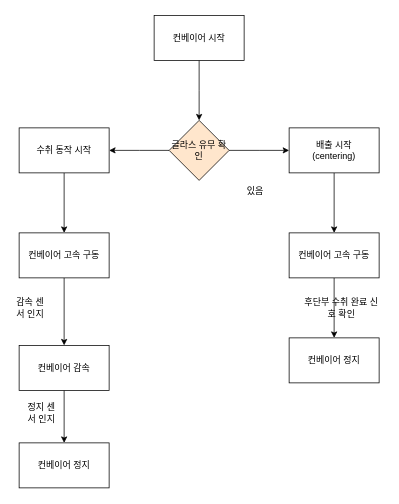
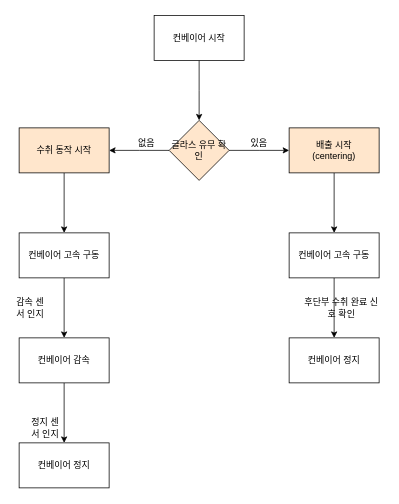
+ <mxCell id="14" value="없음" style="text;html=1;strokeColor=none;fillColor=none;align=center;verticalAlign=middle;whiteSpace=wrap;rounded=0;" parent="1" vertex="1"><mxGeometry x="175" y="180" width="40" height="20" as="geometry" /></mxCell>
- <mxCell id="8" value="수취 동작 시작" style="rounded=0;whiteSpace=wrap;html=1;" parent="1" vertex="1"><mxGeometry x="25" y="170" width="120" height="60" as="geometry" /></mxCell>
+ <mxCell id="8" value="수취 동작 시작" style="rounded=0;whiteSpace=wrap;html=1;fillColor=#ffe6cc;" parent="1" vertex="1"><mxGeometry x="25" y="170" width="120" height="60" as="geometry" /></mxCell>
- <mxCell id="17" value="배출 시작&lt;br&gt;(centering)" style="rounded=0;whiteSpace=wrap;html=1;" parent="1" vertex="1"><mxGeometry x="385" y="170" width="120" height="60" as="geometry" /></mxCell>
+ <mxCell id="17" value="배출 시작&lt;br&gt;(centering)" style="rounded=0;whiteSpace=wrap;html=1;fillColor=#ffe6cc;" parent="1" vertex="1"><mxGeometry x="385" y="170" width="120" height="60" as="geometry" /></mxCell>
- <mxCell id="15" value="있음" style="text;html=1;strokeColor=none;fillColor=none;align=center;verticalAlign=middle;whiteSpace=wrap;rounded=0;" parent="1" vertex="1"><mxGeometry x="320" y="245" width="40" height="20" as="geometry" /></mxCell>
+ <mxCell id="15" value="있음" style="text;html=1;strokeColor=none;fillColor=none;align=center;verticalAlign=middle;whiteSpace=wrap;rounded=0;" parent="1" vertex="1"><mxGeometry x="325" y="180" width="40" height="20" as="geometry" /></mxCell>
- <mxCell id="12" value="컨베이어 감속" style="rounded=0;whiteSpace=wrap;html=1;" parent="1" vertex="1"><mxGeometry x="25" y="460" width="120" height="60" as="geometry" /></mxCell>
+ <mxCell id="12" value="컨베이어 감속" style="rounded=0;whiteSpace=wrap;html=1;" parent="1" vertex="1"><mxGeometry x="25" y="450" width="120" height="60" as="geometry" /></mxCell>
- <mxCell id="22" value="정지 센서 인지" style="text;html=1;strokeColor=none;fillColor=none;align=center;verticalAlign=middle;whiteSpace=wrap;rounded=0;" parent="1" vertex="1"><mxGeometry x="35" y="540" width="40" height="20" as="geometry" /></mxCell>
+ <mxCell id="22" value="정지 센서 인지" style="text;html=1;strokeColor=none;fillColor=none;align=center;verticalAlign=middle;whiteSpace=wrap;rounded=0;" parent="1" vertex="1"><mxGeometry x="40" y="560" width="40" height="20" as="geometry" /></mxCell>
